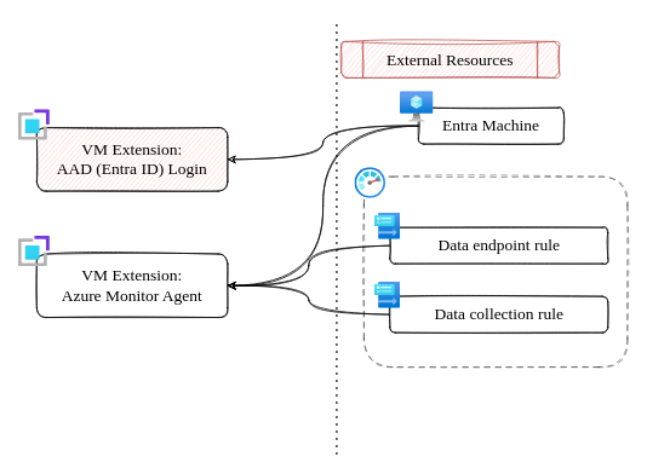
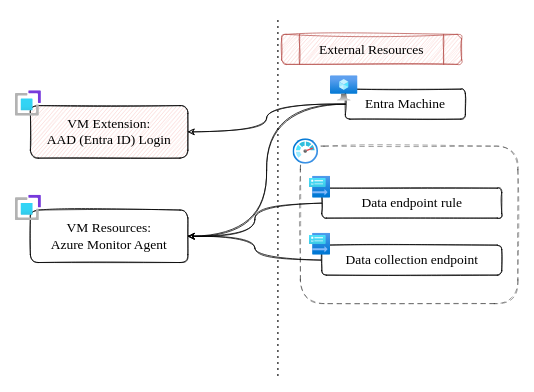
- <mxCell id="18" value="VM Extension:&lt;div&gt;Azure Monitor Agent&lt;/div&gt;" style="rounded=1;whiteSpace=wrap;html=1;sketch=1;fontFamily=Architects Daughter;fontSource=https%3A%2F%2Ffonts.googleapis.com%2Fcss%3Ffamily%3DArchitects%2BDaughter;fontSize=18;" vertex="1" parent="1"><mxGeometry x="40" y="279.21" width="210" height="70" as="geometry" /></mxCell>
+ <mxCell id="18" value="VM Resources:&lt;div&gt;Azure Monitor Agent&lt;/div&gt;" style="rounded=1;whiteSpace=wrap;html=1;sketch=1;fontFamily=Architects Daughter;fontSource=https%3A%2F%2Ffonts.googleapis.com%2Fcss%3Ffamily%3DArchitects%2BDaughter;fontSize=18;" vertex="1" parent="1"><mxGeometry x="40" y="279.21" width="210" height="70" as="geometry" /></mxCell>
- <mxCell id="14" value="Data collection rule" style="rounded=1;whiteSpace=wrap;html=1;sketch=1;fontFamily=Architects Daughter;fontSource=https%3A%2F%2Ffonts.googleapis.com%2Fcss%3Ffamily%3DArchitects%2BDaughter;fontSize=18;" vertex="1" parent="1"><mxGeometry x="428.5" y="326" width="240" height="40" as="geometry" /></mxCell>
+ <mxCell id="14" value="Data collection endpoint" style="rounded=1;whiteSpace=wrap;html=1;sketch=1;fontFamily=Architects Daughter;fontSource=https%3A%2F%2Ffonts.googleapis.com%2Fcss%3Ffamily%3DArchitects%2BDaughter;fontSize=18;" vertex="1" parent="1"><mxGeometry x="428.5" y="326" width="240" height="40" as="geometry" /></mxCell>
